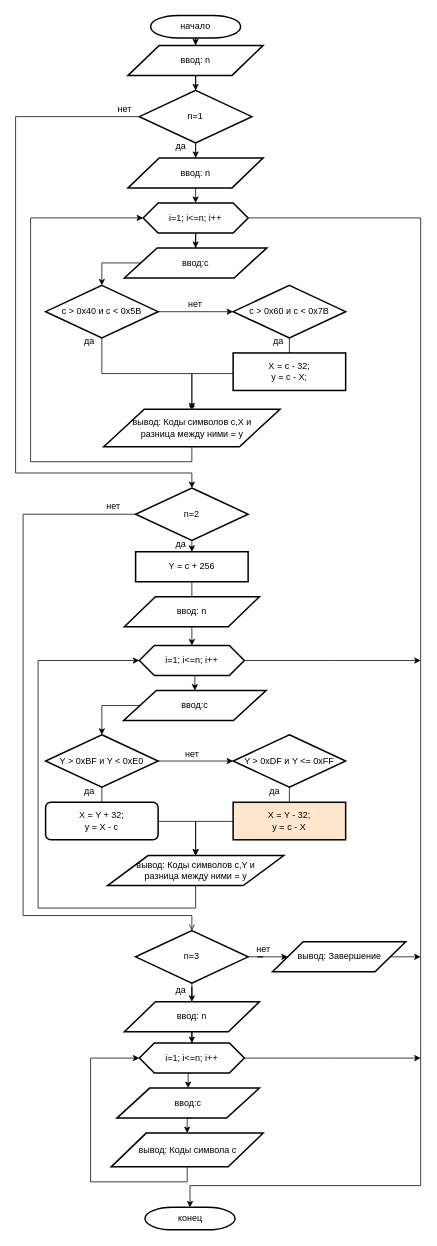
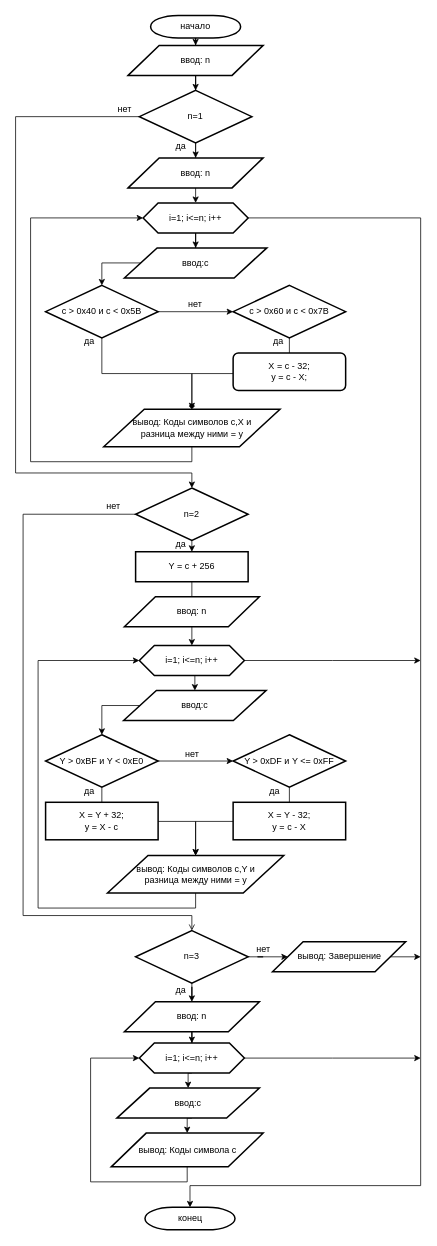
- <mxCell id="63" value="X = c - 32;&lt;br&gt;&#09;&#09;&#09;y = c - X;" style="rounded=0;whiteSpace=wrap;html=1;absoluteArcSize=1;arcSize=14;strokeWidth=2;" parent="1" vertex="1"><mxGeometry x="310" y="470" width="150" height="50" as="geometry" /></mxCell>
+ <mxCell id="63" value="X = c - 32;&lt;br&gt;&#09;&#09;&#09;y = c - X;" style="whiteSpace=wrap;html=1;absoluteArcSize=1;arcSize=14;strokeWidth=2;rounded=1;" parent="1" vertex="1"><mxGeometry x="310" y="470" width="150" height="50" as="geometry" /></mxCell>
- <mxCell id="25" value="&lt;div&gt;X = Y + 32;&lt;/div&gt;&lt;div&gt;&lt;span style=&quot;&quot;&gt;&#09;&#09;&#09;&lt;/span&gt;y = X - c&lt;/div&gt;" style="whiteSpace=wrap;html=1;absoluteArcSize=1;arcSize=14;strokeWidth=2;rounded=1;" parent="1" vertex="1"><mxGeometry x="60" y="1069" width="150" height="50" as="geometry" /></mxCell>
+ <mxCell id="25" value="&lt;div&gt;X = Y + 32;&lt;/div&gt;&lt;div&gt;&lt;span style=&quot;&quot;&gt;&#09;&#09;&#09;&lt;/span&gt;y = X - c&lt;/div&gt;" style="rounded=0;whiteSpace=wrap;html=1;absoluteArcSize=1;arcSize=14;strokeWidth=2;" parent="1" vertex="1"><mxGeometry x="60" y="1069" width="150" height="50" as="geometry" /></mxCell>
- <mxCell id="24" value="&lt;div&gt;X = Y - 32;&lt;/div&gt;&lt;div&gt;&lt;span style=&quot;&quot;&gt;&#09;&#09;&#09;&lt;/span&gt;y = c - X&lt;/div&gt;" style="rounded=0;whiteSpace=wrap;html=1;absoluteArcSize=1;arcSize=14;strokeWidth=2;fillColor=#ffe6cc;" parent="1" vertex="1"><mxGeometry x="310" y="1069" width="150" height="50" as="geometry" /></mxCell>
+ <mxCell id="24" value="&lt;div&gt;X = Y - 32;&lt;/div&gt;&lt;div&gt;&lt;span style=&quot;&quot;&gt;&#09;&#09;&#09;&lt;/span&gt;y = c - X&lt;/div&gt;" style="rounded=0;whiteSpace=wrap;html=1;absoluteArcSize=1;arcSize=14;strokeWidth=2;" parent="1" vertex="1"><mxGeometry x="310" y="1069" width="150" height="50" as="geometry" /></mxCell>
- <mxCell id="27" value="вывод: Коды символов c,Y и &lt;br&gt;разница между ними = y" style="shape=parallelogram;html=1;strokeWidth=2;perimeter=parallelogramPerimeter;whiteSpace=wrap;rounded=0;arcSize=12;size=0.23;" parent="1" vertex="1"><mxGeometry x="142.5" y="1140" width="235" height="40" as="geometry" /></mxCell>
+ <mxCell id="27" value="вывод: Коды символов c,Y и &lt;br&gt;разница между ними = y" style="shape=parallelogram;html=1;strokeWidth=2;perimeter=parallelogramPerimeter;whiteSpace=wrap;rounded=0;arcSize=12;size=0.23;" parent="1" vertex="1"><mxGeometry x="142.5" y="1140" width="235" height="50" as="geometry" /></mxCell>
